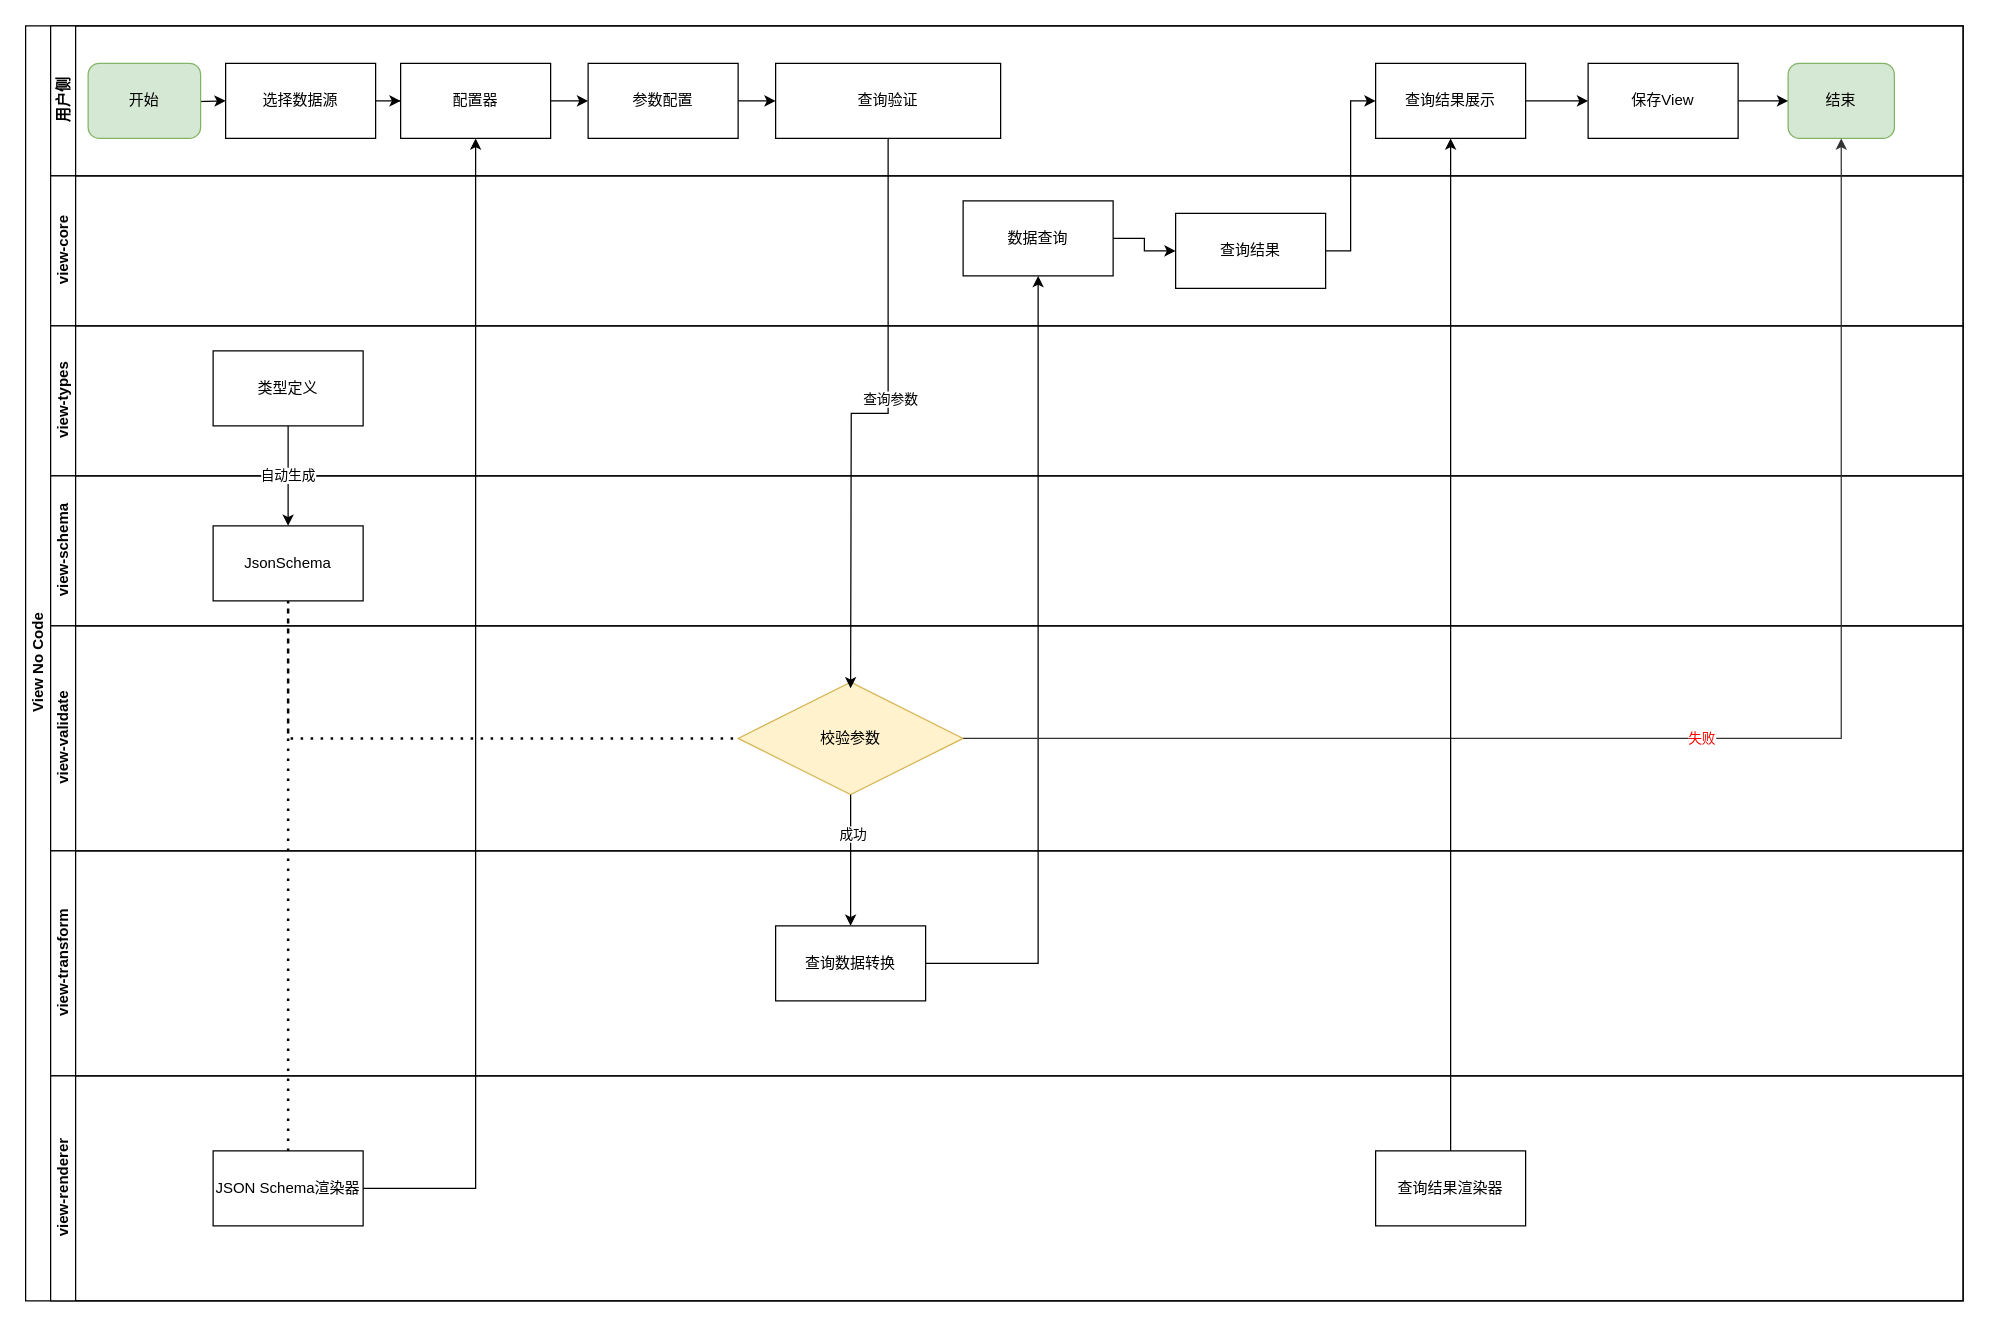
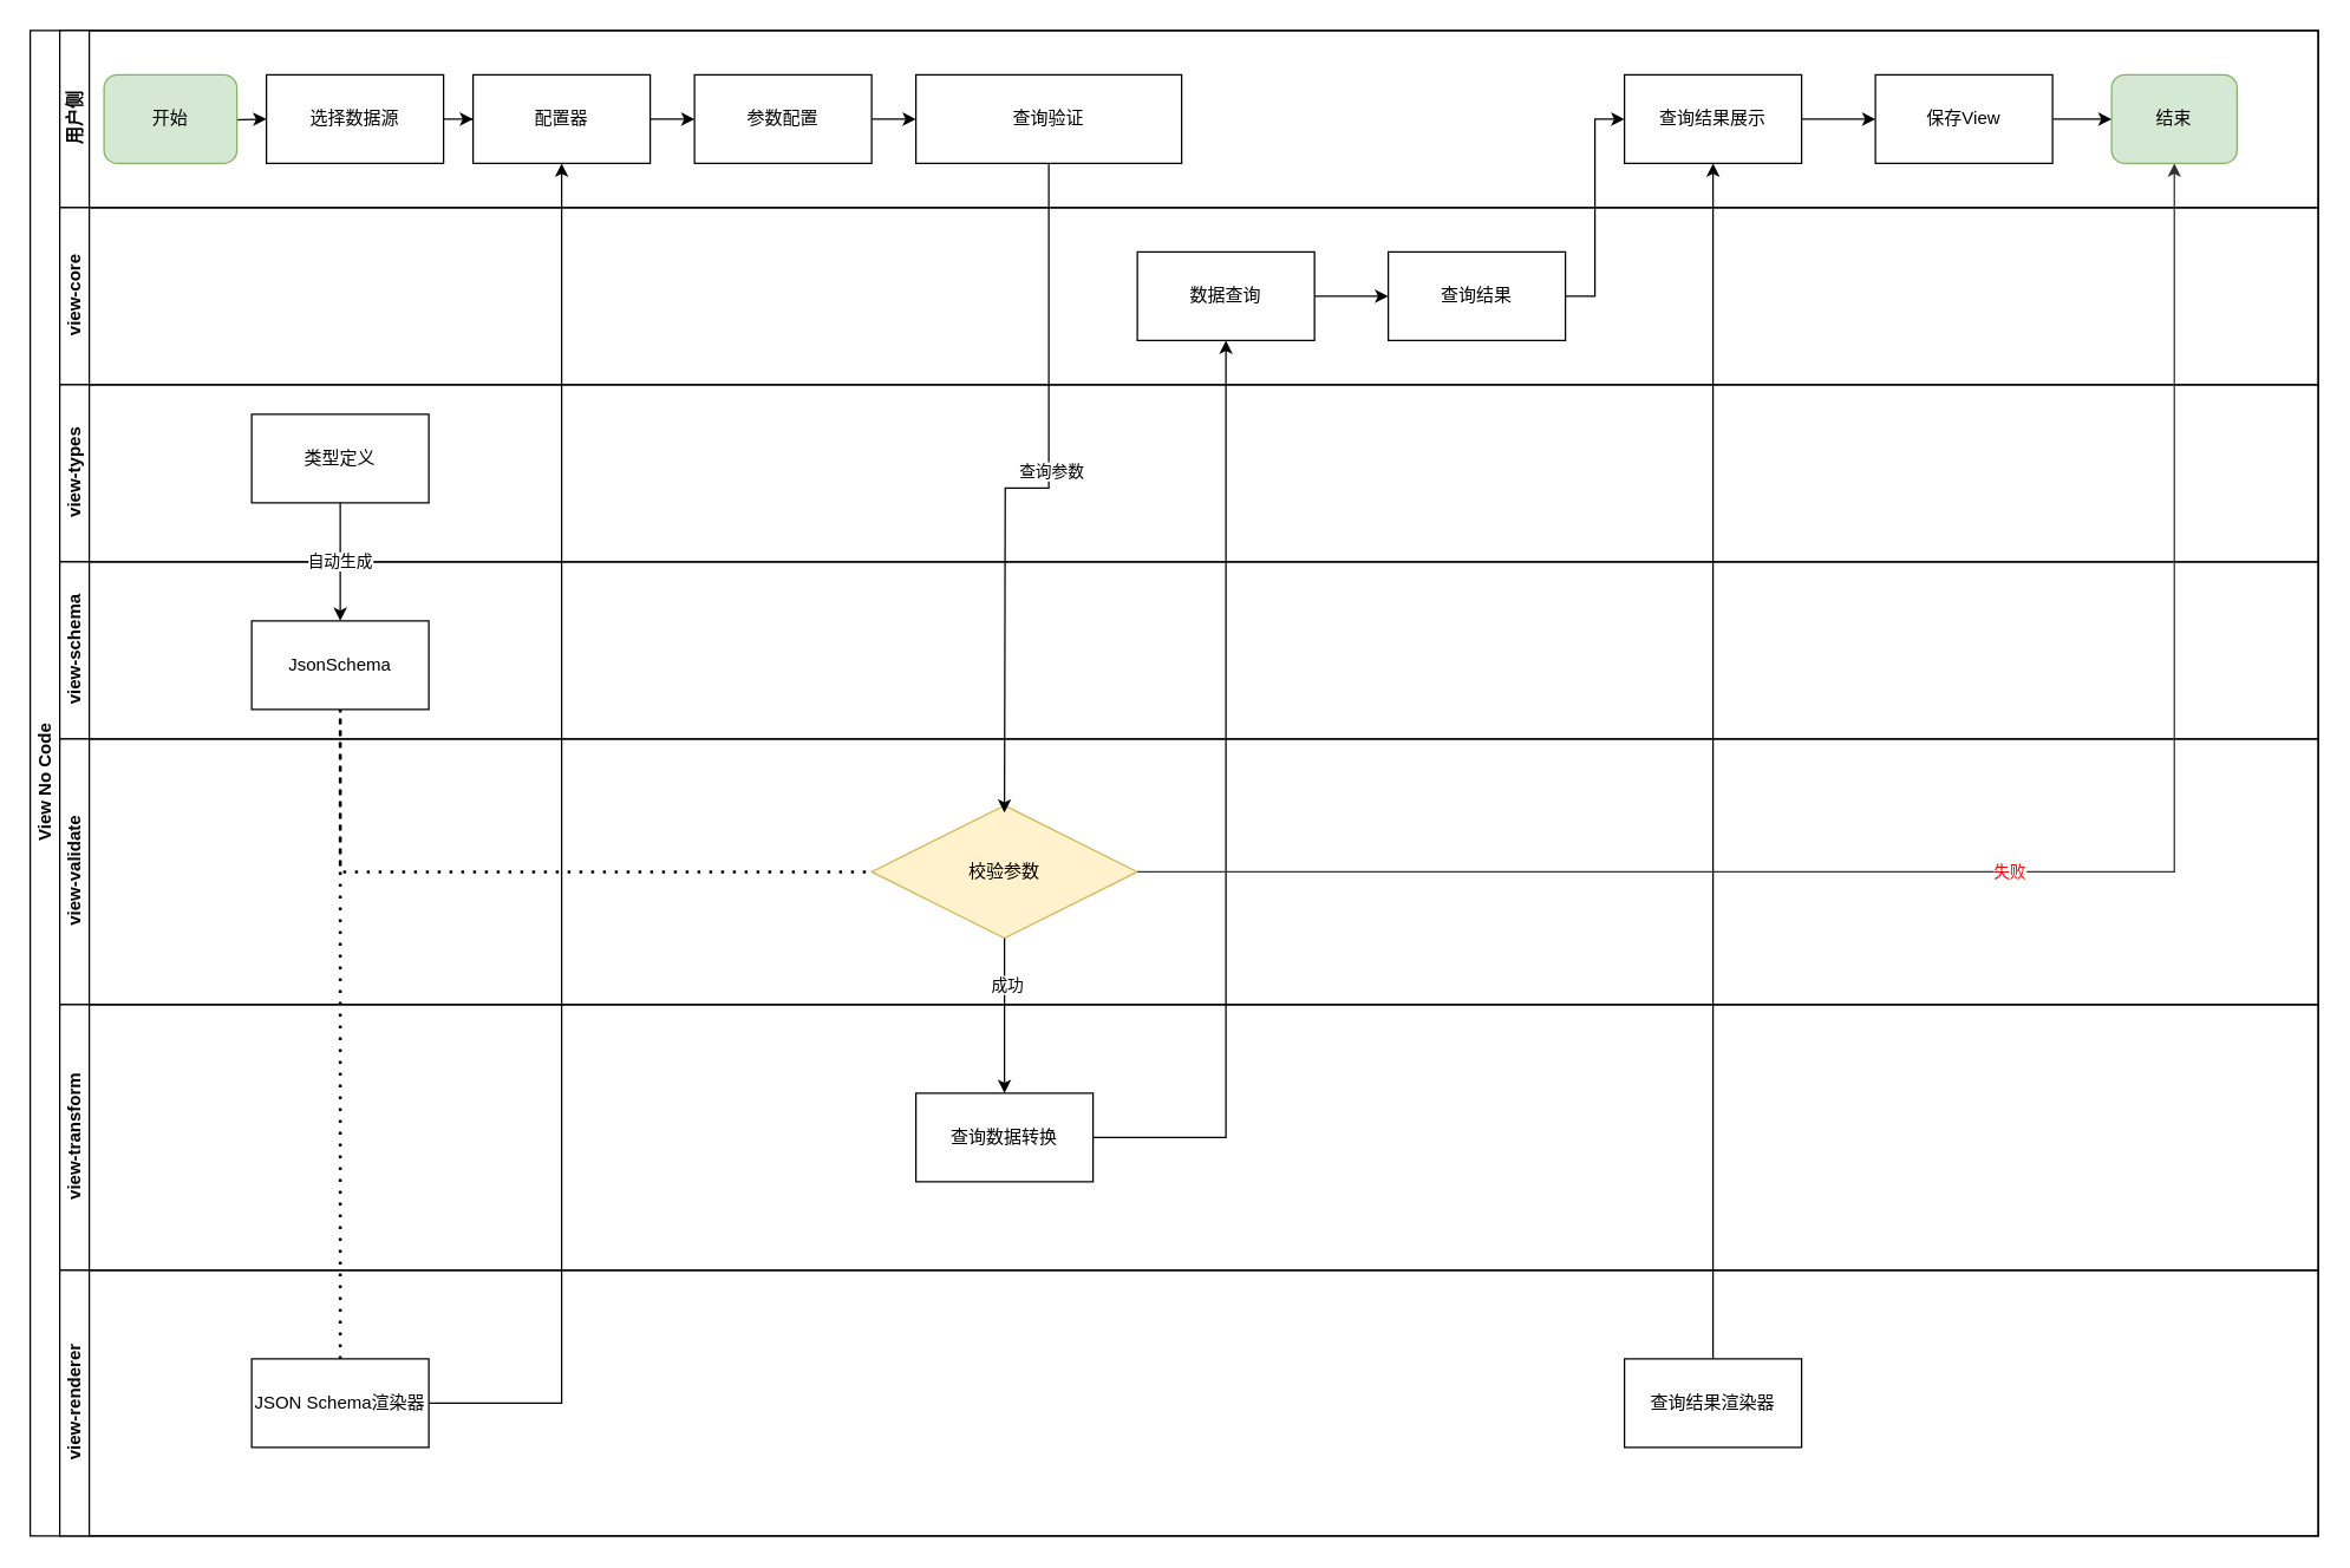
- <mxCell id="20" value="数据查询" style="rounded=0;whiteSpace=wrap;html=1;" vertex="1" parent="18"><mxGeometry x="730" y="20" width="120" height="60" as="geometry" /></mxCell>
+ <mxCell id="20" value="数据查询" style="rounded=0;whiteSpace=wrap;html=1;" vertex="1" parent="18"><mxGeometry x="730" y="30" width="120" height="60" as="geometry" /></mxCell>
